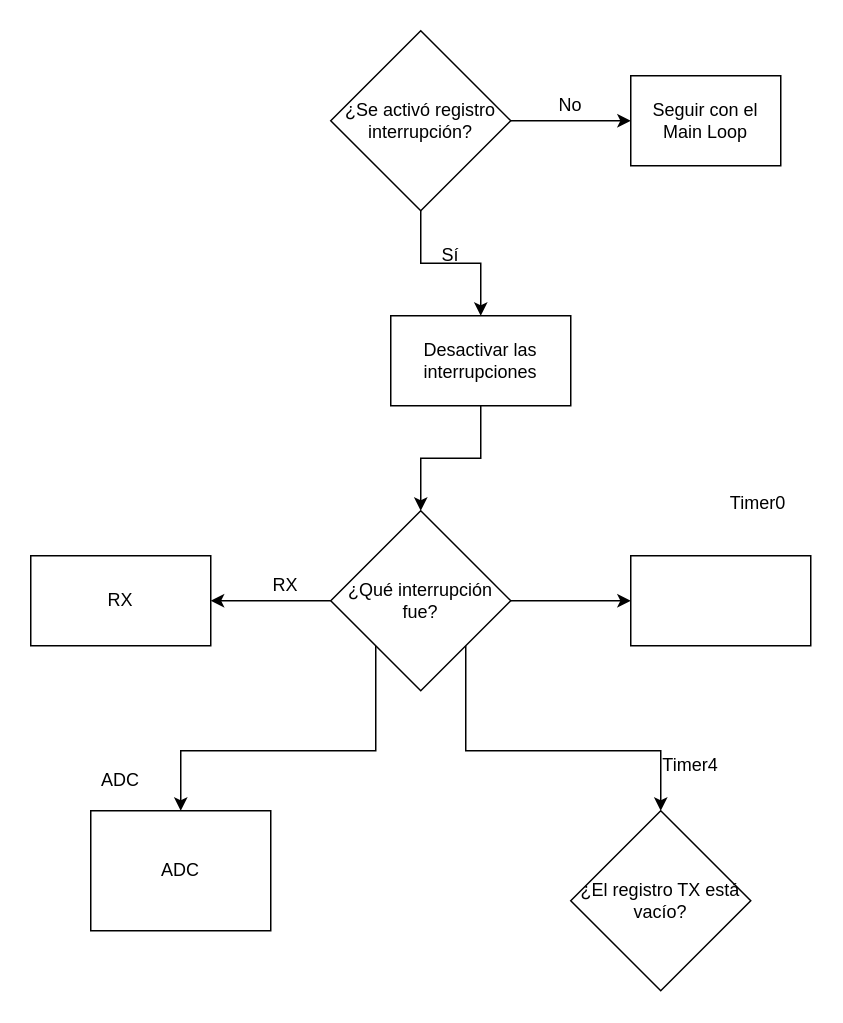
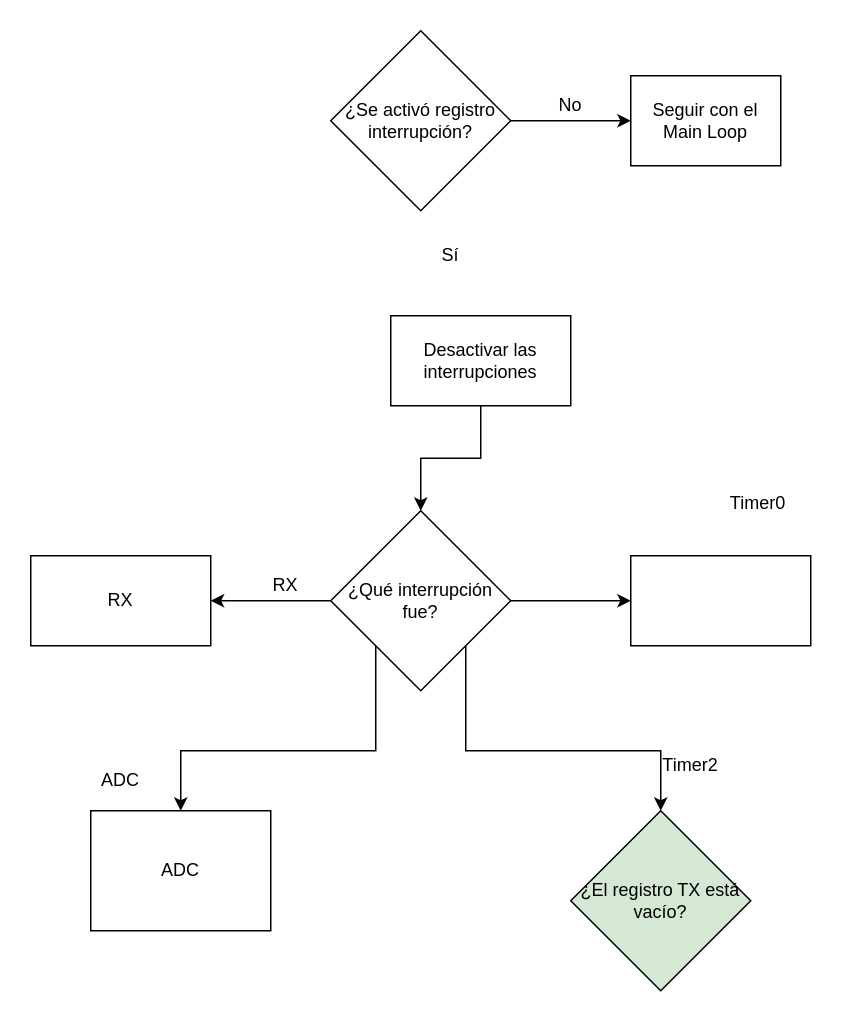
- <mxCell id="2" value="" style="edgeStyle=orthogonalEdgeStyle;rounded=0;orthogonalLoop=1;jettySize=auto;html=1;" edge="1" parent="1" source="4" target="6"><mxGeometry relative="1" as="geometry" /></mxCell>
- <mxCell id="18" value="Timer4" style="text;html=1;strokeColor=none;fillColor=none;align=center;verticalAlign=middle;whiteSpace=wrap;rounded=0;" vertex="1" parent="1"><mxGeometry x="440" y="500" width="40" height="20" as="geometry" /></mxCell>
+ <mxCell id="18" value="Timer2" style="text;html=1;strokeColor=none;fillColor=none;align=center;verticalAlign=middle;whiteSpace=wrap;rounded=0;" vertex="1" parent="1"><mxGeometry x="440" y="500" width="40" height="20" as="geometry" /></mxCell>
- <mxCell id="19" value="&lt;span&gt;¿El registro TX está vacío?&lt;/span&gt;" style="rhombus;whiteSpace=wrap;html=1;" vertex="1" parent="1"><mxGeometry x="380" y="540" width="120" height="120" as="geometry" /></mxCell>
+ <mxCell id="19" value="&lt;span&gt;¿El registro TX está vacío?&lt;/span&gt;" style="rhombus;whiteSpace=wrap;html=1;fillColor=#d5e8d4;" vertex="1" parent="1"><mxGeometry x="380" y="540" width="120" height="120" as="geometry" /></mxCell>
